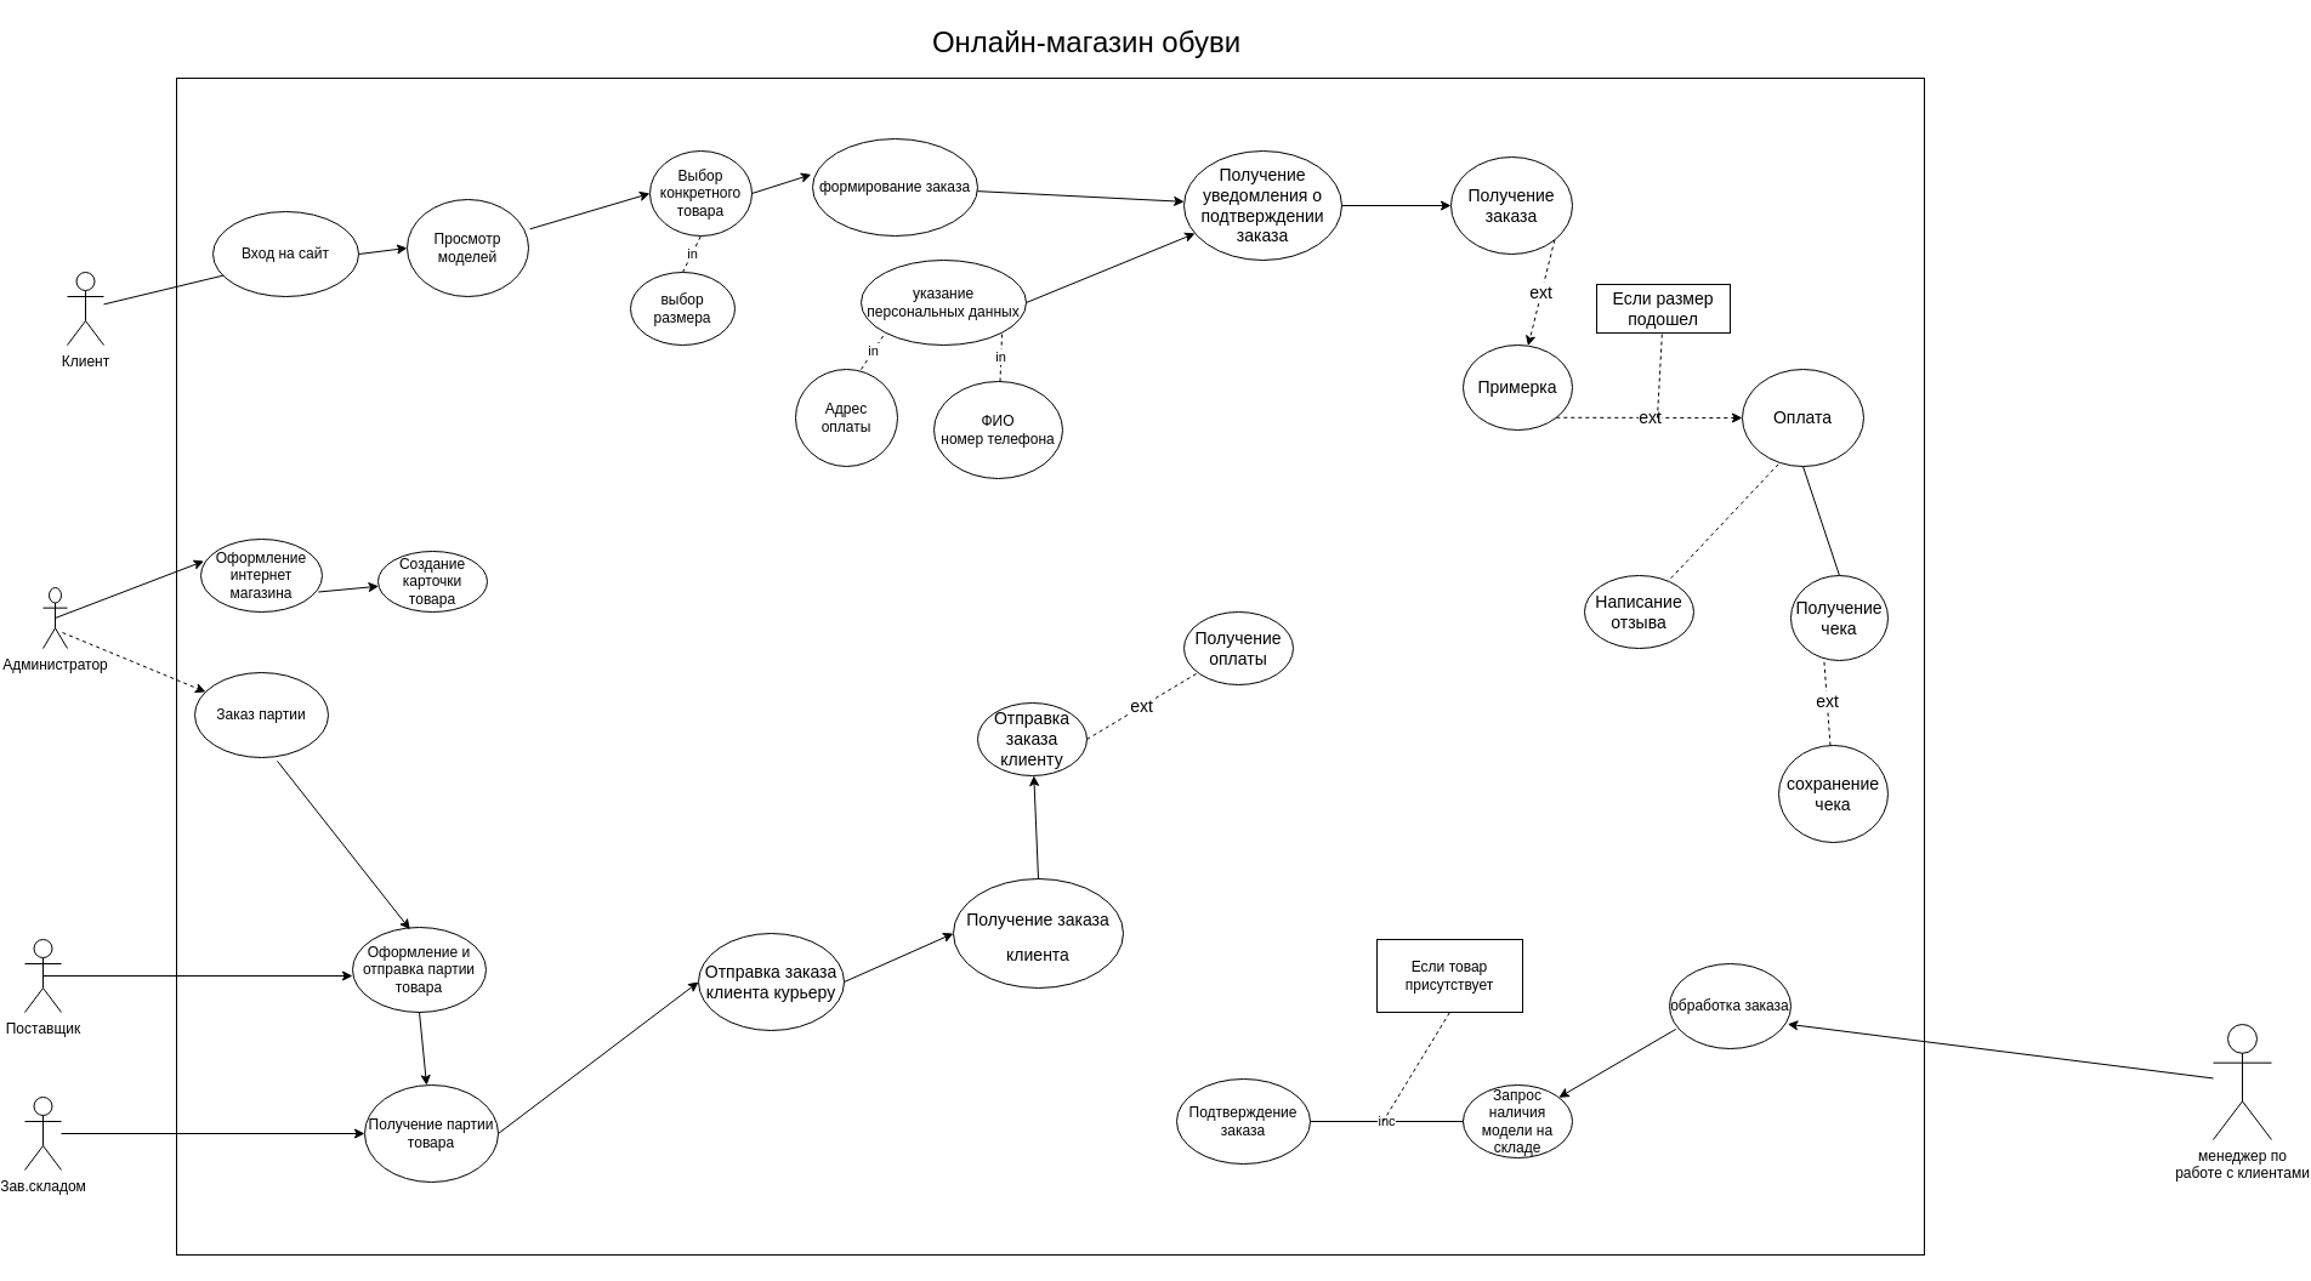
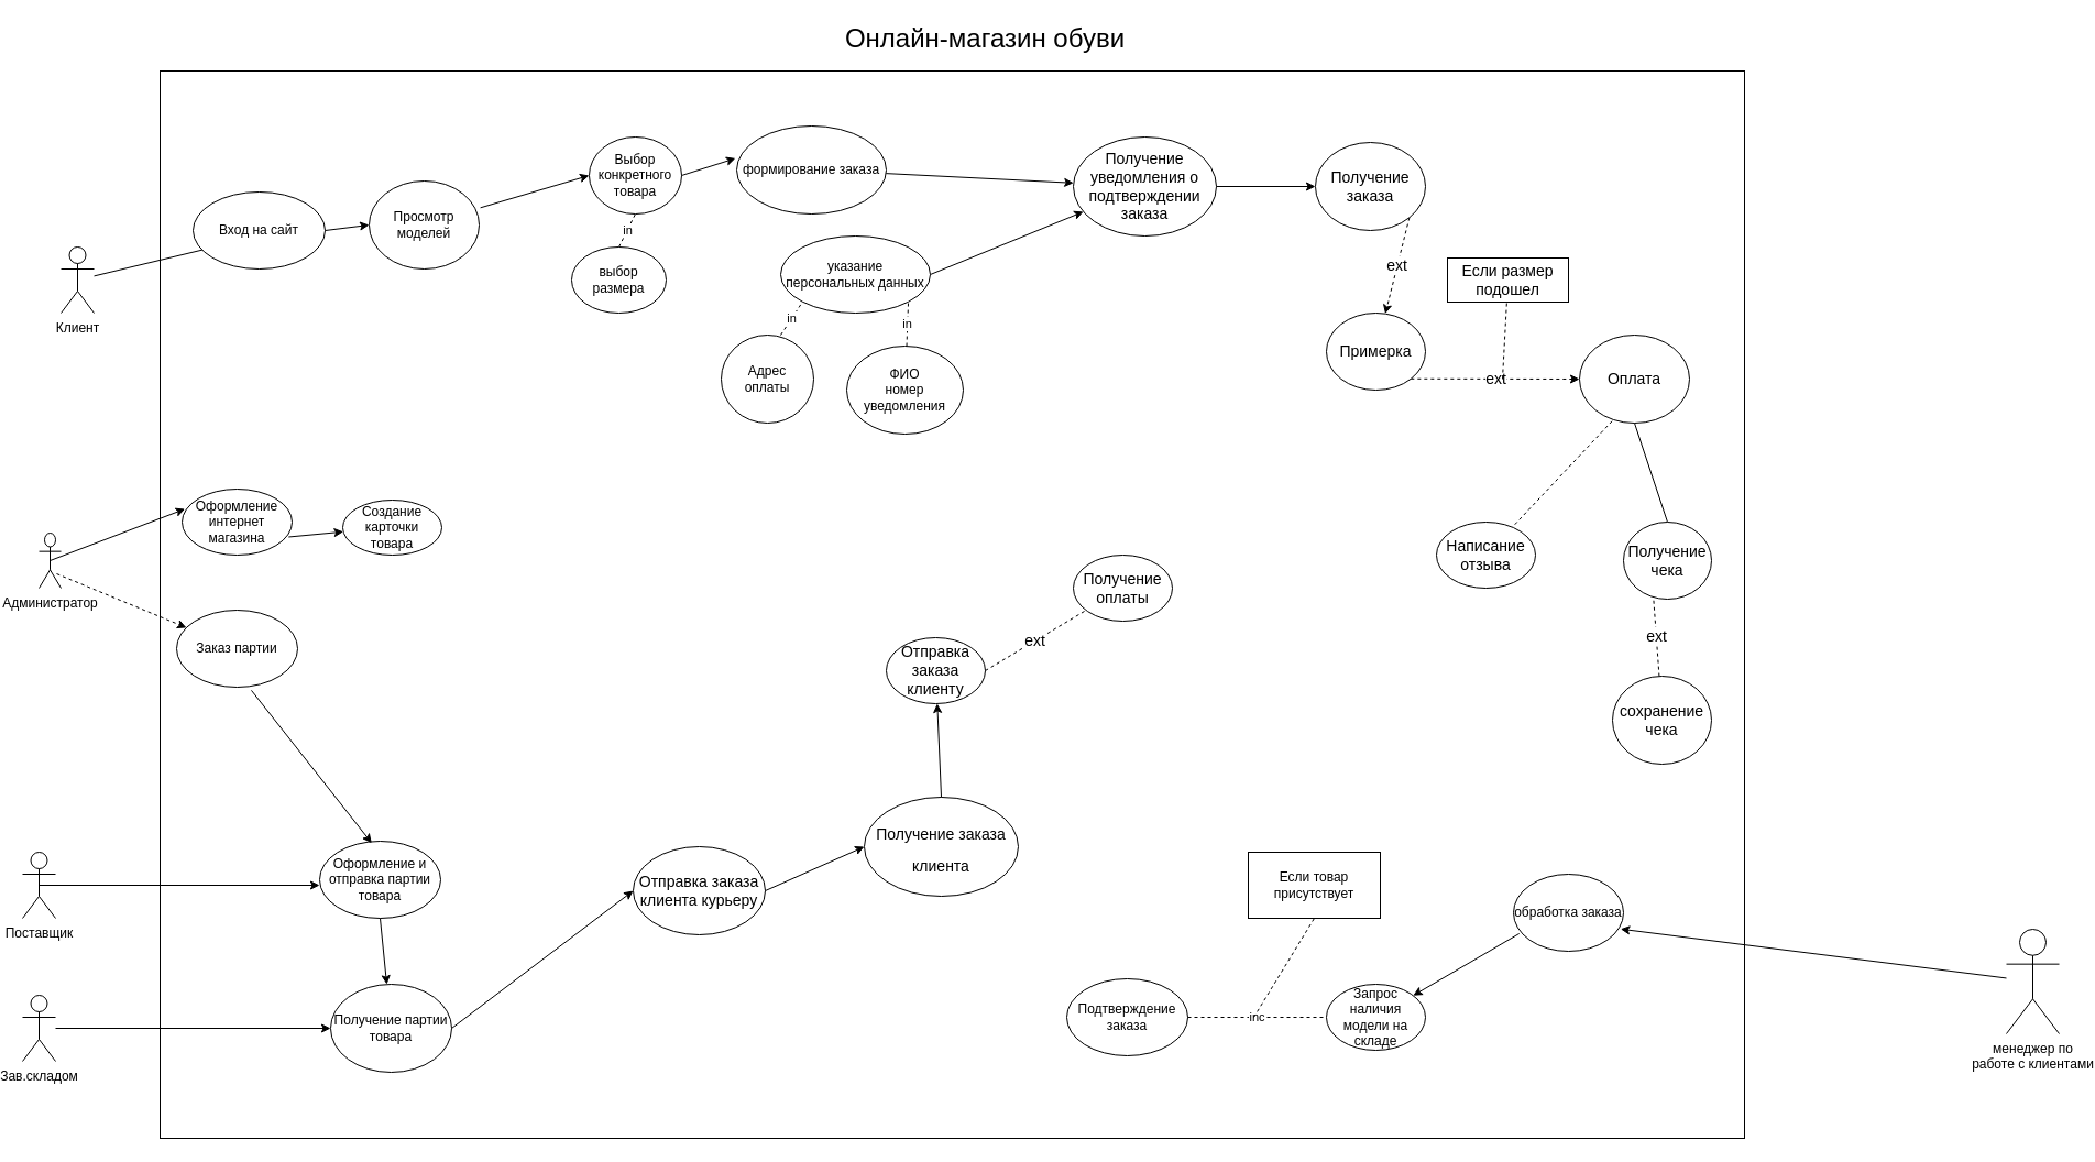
- <mxCell id="21" value="ФИО&lt;br&gt;номер телефона" style="ellipse;whiteSpace=wrap;html=1;" parent="1" vertex="1"><mxGeometry x="769" y="314" width="106" height="80" as="geometry" /></mxCell>
+ <mxCell id="21" value="ФИО&lt;br&gt;номер уведомления" style="ellipse;whiteSpace=wrap;html=1;" parent="1" vertex="1"><mxGeometry x="769" y="314" width="106" height="80" as="geometry" /></mxCell>
- <mxCell id="40" value="inc" style="endArrow=none;dashed=0;html=1;rounded=0;entryX=0;entryY=0.5;entryDx=0;entryDy=0;exitX=1;exitY=0.5;exitDx=0;exitDy=0;" parent="1" source="39" target="25" edge="1"><mxGeometry width="50" height="50" relative="1" as="geometry"><mxPoint x="1105" y="884" as="sourcePoint" /><mxPoint x="1155" y="834" as="targetPoint" /></mxGeometry></mxCell>
+ <mxCell id="40" value="inc" style="endArrow=none;dashed=1;html=1;rounded=0;entryX=0;entryY=0.5;entryDx=0;entryDy=0;exitX=1;exitY=0.5;exitDx=0;exitDy=0;" parent="1" source="39" target="25" edge="1"><mxGeometry width="50" height="50" relative="1" as="geometry"><mxPoint x="1105" y="884" as="sourcePoint" /><mxPoint x="1155" y="834" as="targetPoint" /></mxGeometry></mxCell>
